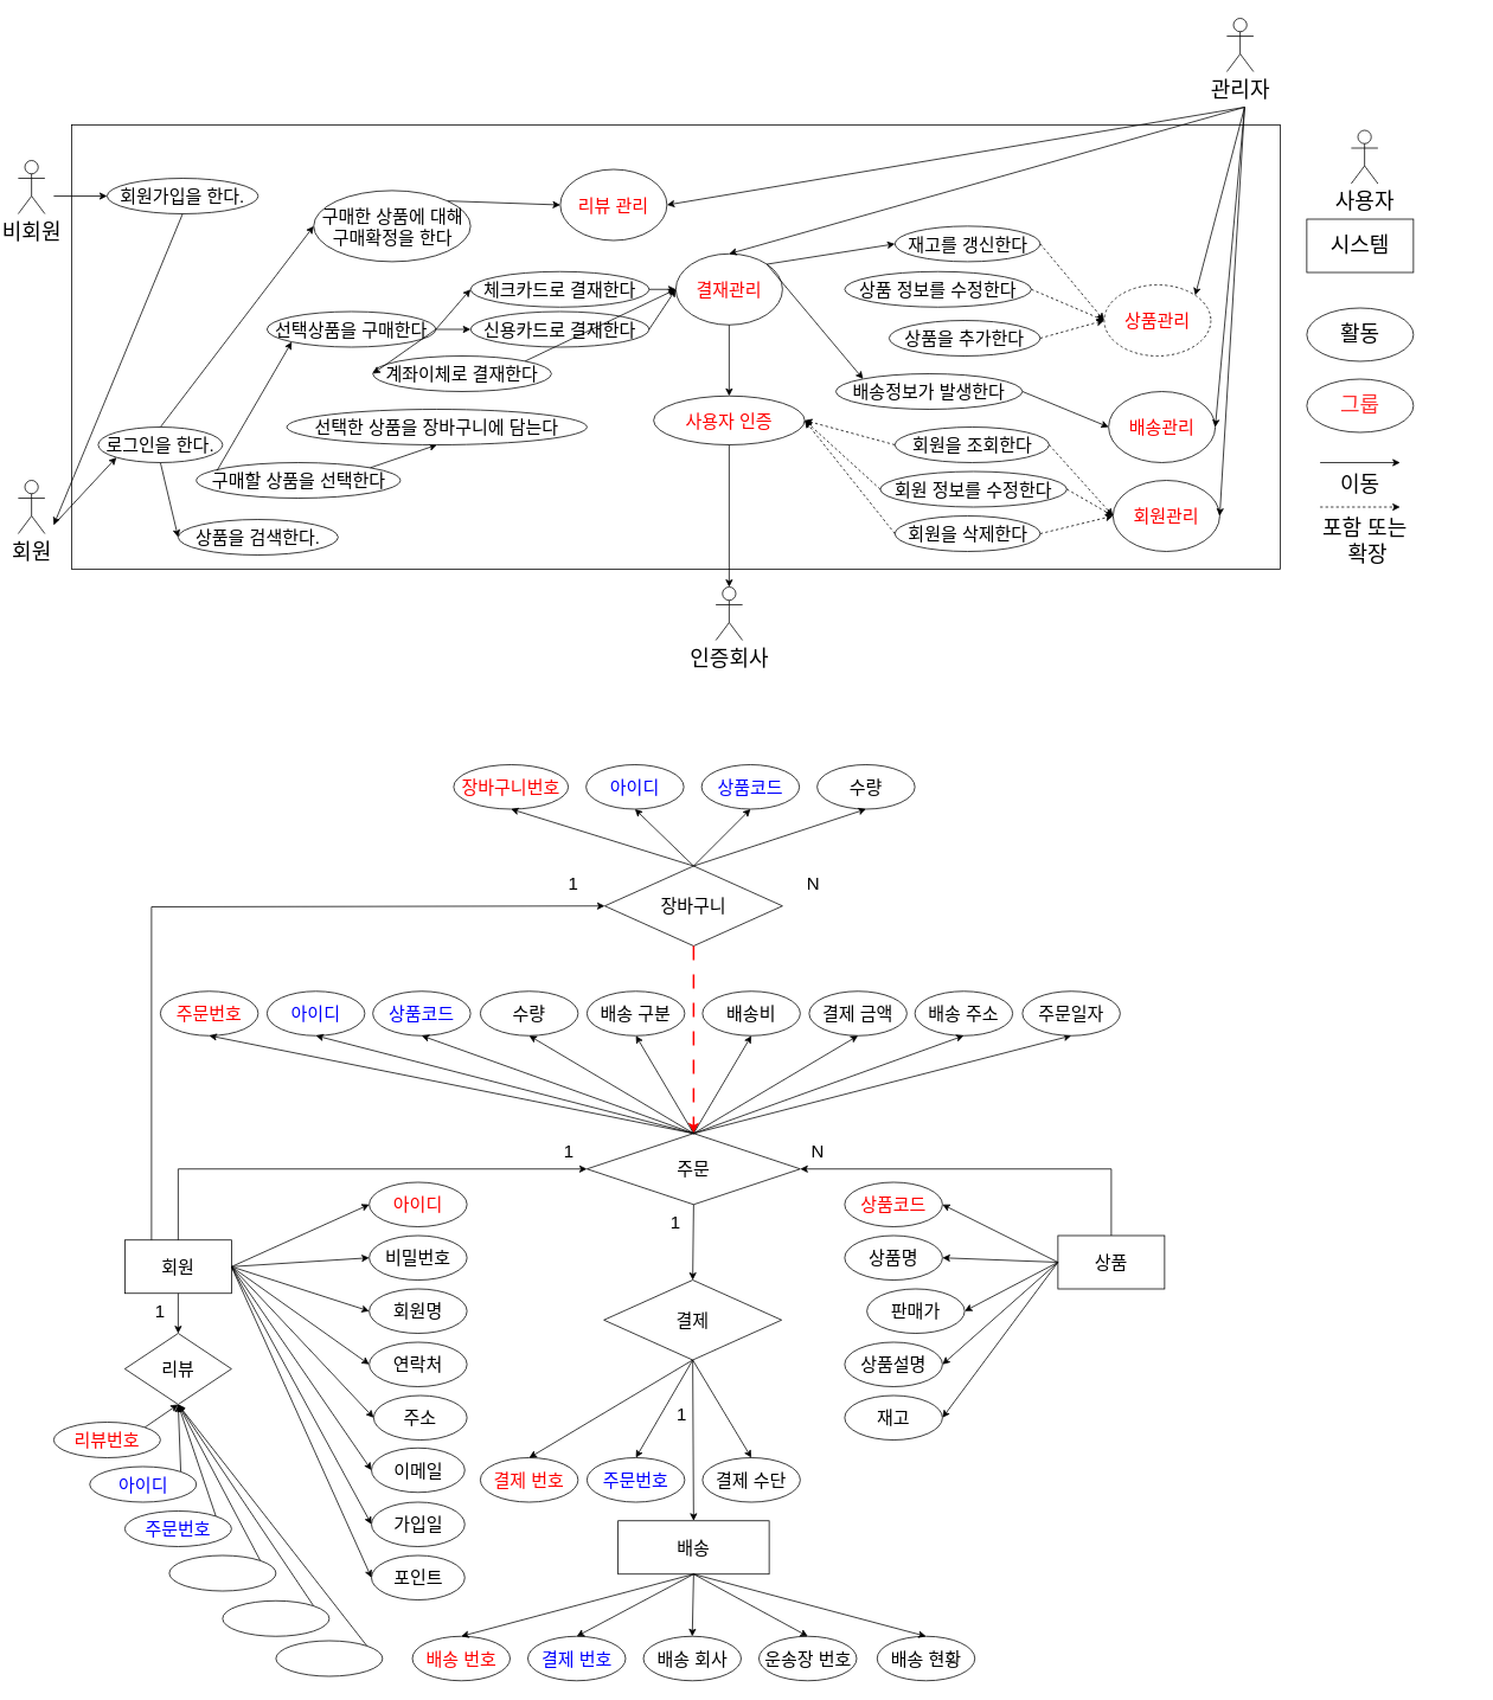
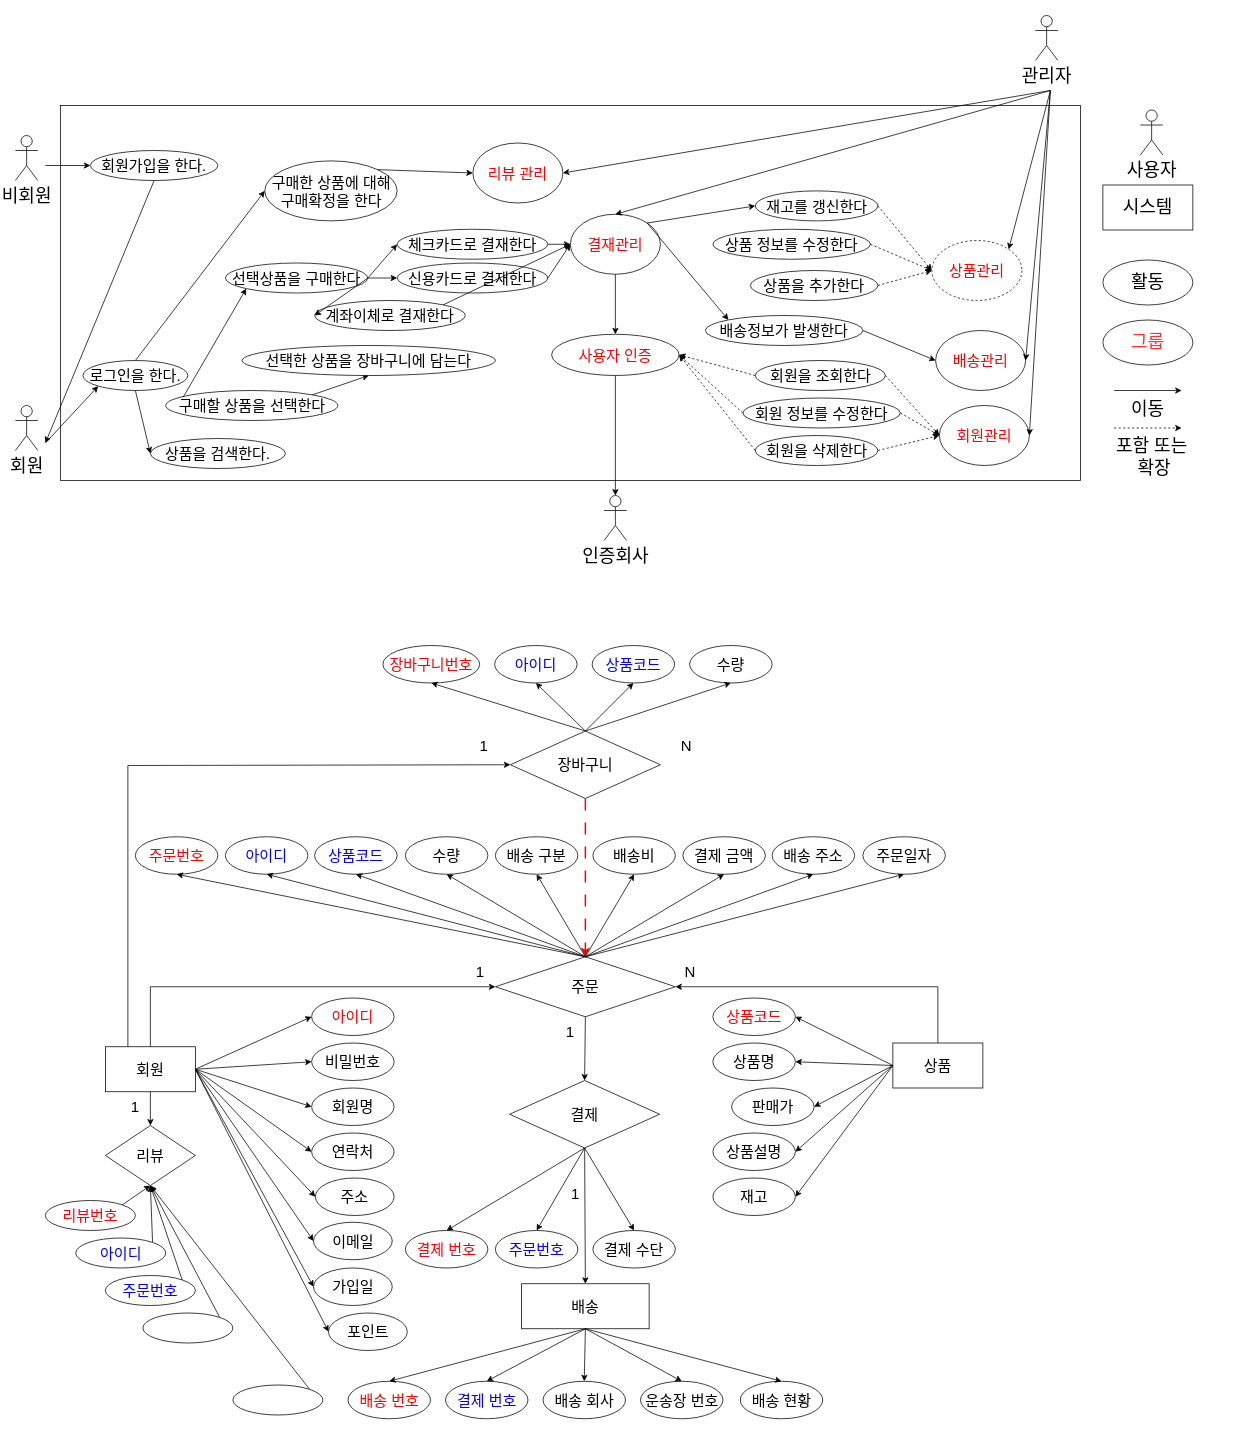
- <mxCell id="157" value="" style="endArrow=classic;html=1;rounded=0;exitX=1;exitY=0;exitDx=0;exitDy=0;entryX=0.5;entryY=1;entryDx=0;entryDy=0;fontSize=20;" parent="1" source="170" target="153" edge="1"><mxGeometry width="50" height="50" relative="1" as="geometry"><mxPoint x="280" y="1775" as="sourcePoint" /><mxPoint x="180" y="1580" as="targetPoint" /></mxGeometry></mxCell>
- <mxCell id="165" value="포인트" style="ellipse;whiteSpace=wrap;html=1;movable=1;resizable=1;rotatable=1;deletable=1;editable=1;locked=0;connectable=1;fontSize=20;" parent="1" vertex="1"><mxGeometry x="417.5" y="1750" width="105" height="50" as="geometry" /></mxCell>
+ <mxCell id="165" value="포인트" style="ellipse;whiteSpace=wrap;html=1;movable=1;resizable=1;rotatable=1;deletable=1;editable=1;locked=0;connectable=1;fontSize=20;" parent="1" vertex="1"><mxGeometry x="437.5" y="1750" width="105" height="50" as="geometry" /></mxCell>
- <mxCell id="170" value="&lt;font style=&quot;font-size: 20px;&quot;&gt;내용&lt;/font&gt;" style="ellipse;whiteSpace=wrap;html=1;movable=1;resizable=1;rotatable=1;deletable=1;editable=1;locked=0;connectable=1;fontColor=#ffffff;fontSize=20;" parent="1" vertex="1"><mxGeometry x="250" y="1801" width="120" height="40" as="geometry" /></mxCell>
